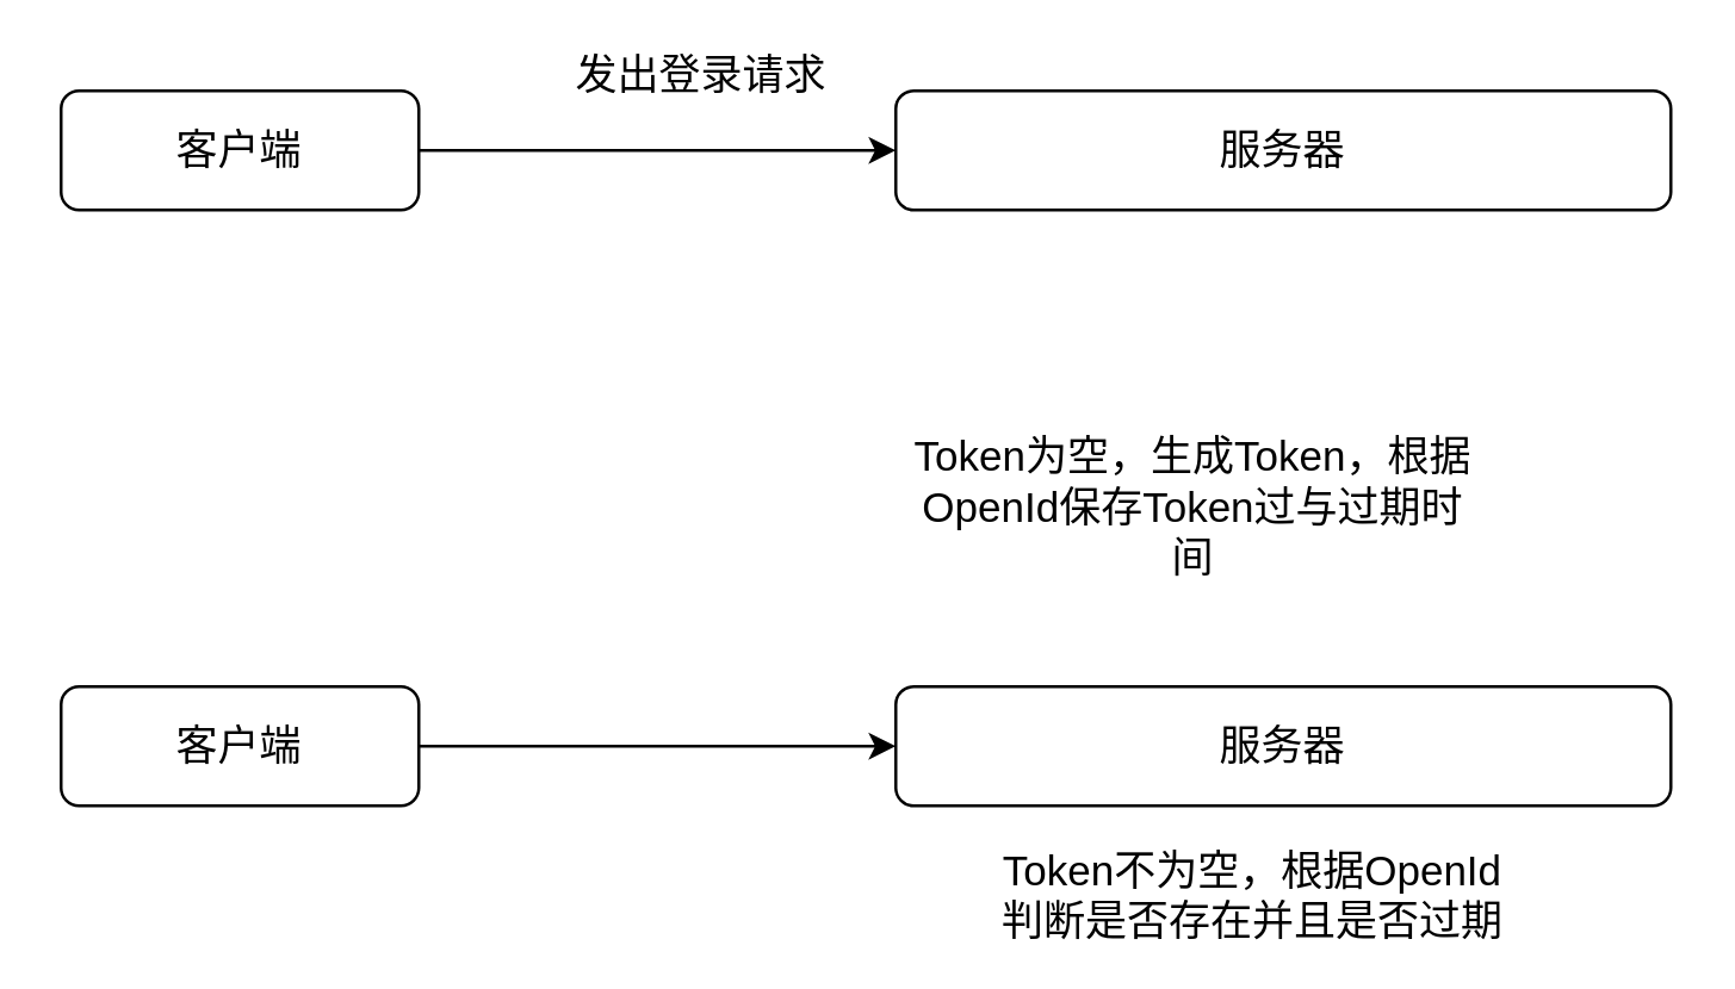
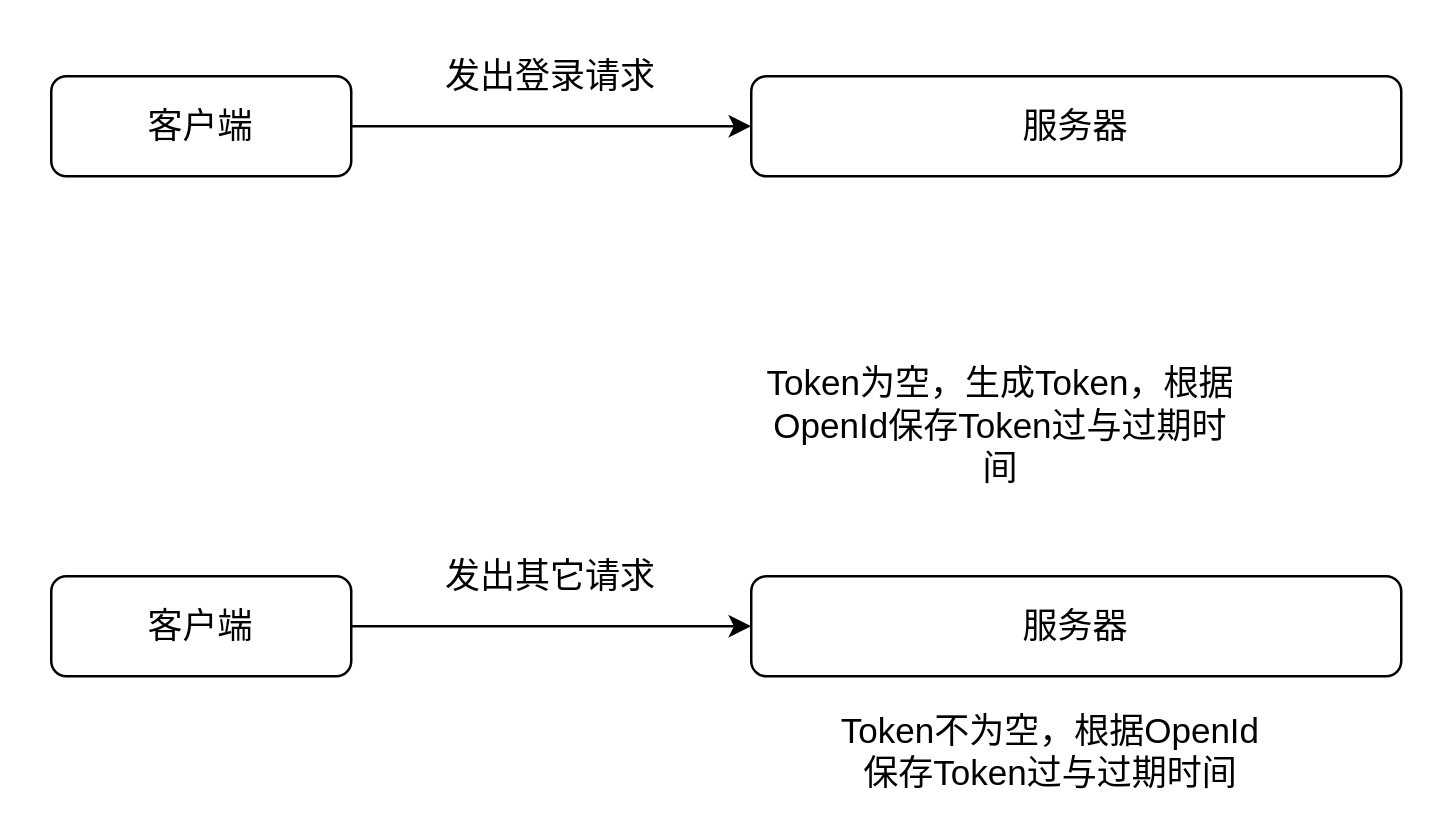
- <mxCell id="5" value="发出登录请求" style="text;html=1;strokeColor=none;fillColor=none;align=center;verticalAlign=middle;whiteSpace=wrap;rounded=0;fontSize=14;" vertex="1" parent="1"><mxGeometry x="185" y="15" width="100" height="20" as="geometry" /></mxCell>
+ <mxCell id="5" value="发出登录请求" style="text;html=1;strokeColor=none;fillColor=none;align=center;verticalAlign=middle;whiteSpace=wrap;rounded=0;fontSize=14;" vertex="1" parent="1"><mxGeometry x="170" y="20" width="100" height="20" as="geometry" /></mxCell>
+ <mxCell id="11" value="发出其它请求" style="text;html=1;strokeColor=none;fillColor=none;align=center;verticalAlign=middle;whiteSpace=wrap;rounded=0;fontSize=14;" vertex="1" parent="1"><mxGeometry x="170" y="220" width="100" height="20" as="geometry" /></mxCell>
- <mxCell id="10" value="Token不为空，根据OpenId判断是否存在并且是否过期" style="text;html=1;strokeColor=none;fillColor=none;align=center;verticalAlign=middle;whiteSpace=wrap;rounded=0;fontSize=14;" vertex="1" parent="1"><mxGeometry x="330" y="290" width="180" height="20" as="geometry" /></mxCell>
+ <mxCell id="10" value="Token不为空，根据OpenId保存Token过与过期时间" style="text;html=1;strokeColor=none;fillColor=none;align=center;verticalAlign=middle;whiteSpace=wrap;rounded=0;fontSize=14;" vertex="1" parent="1"><mxGeometry x="330" y="290" width="180" height="20" as="geometry" /></mxCell>
